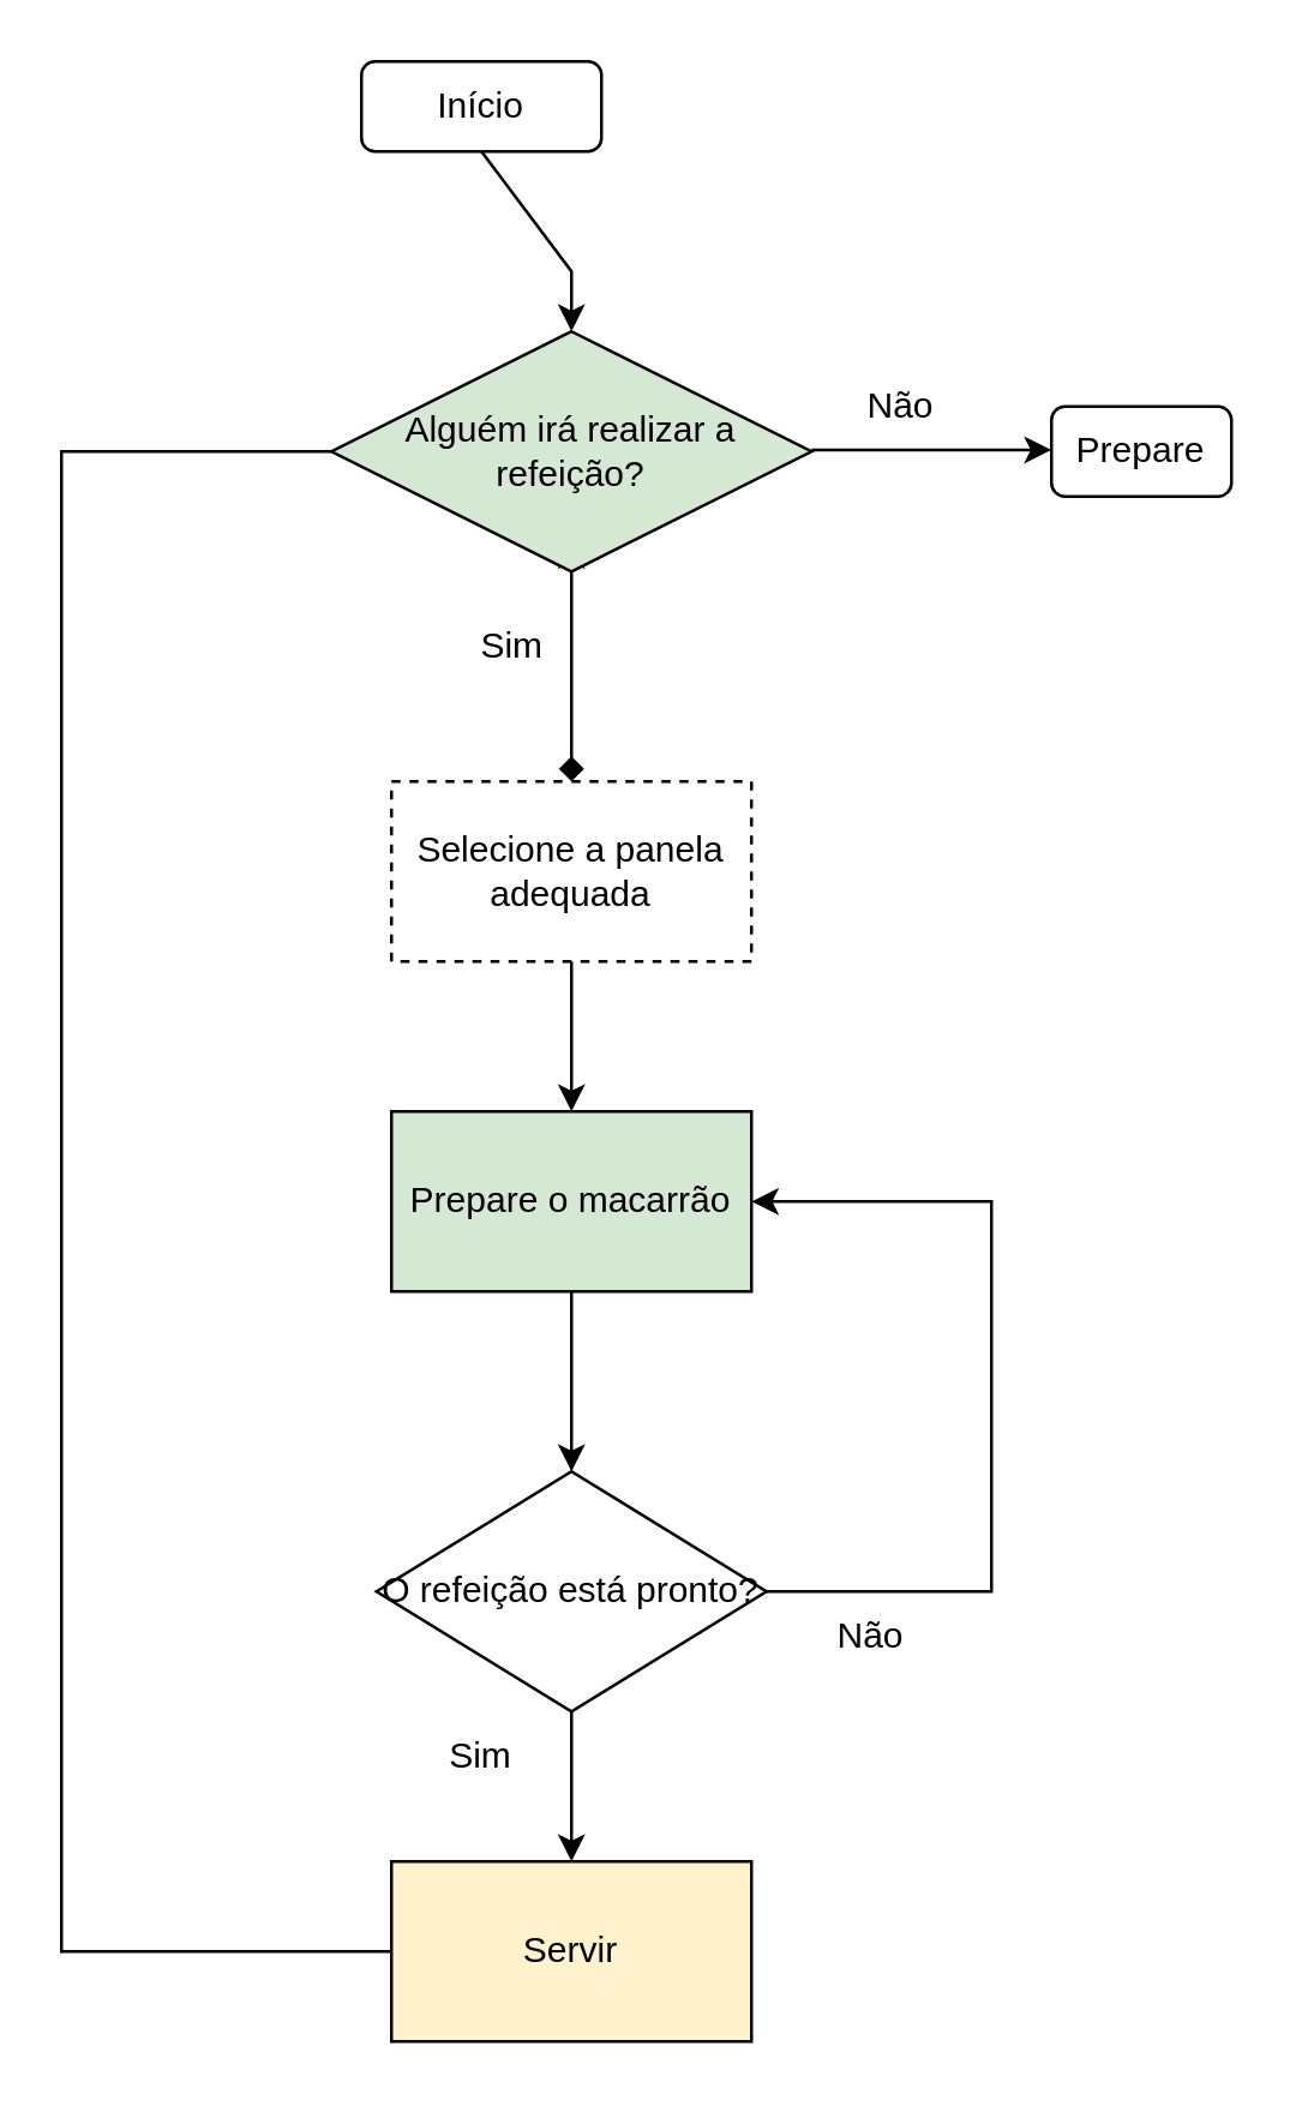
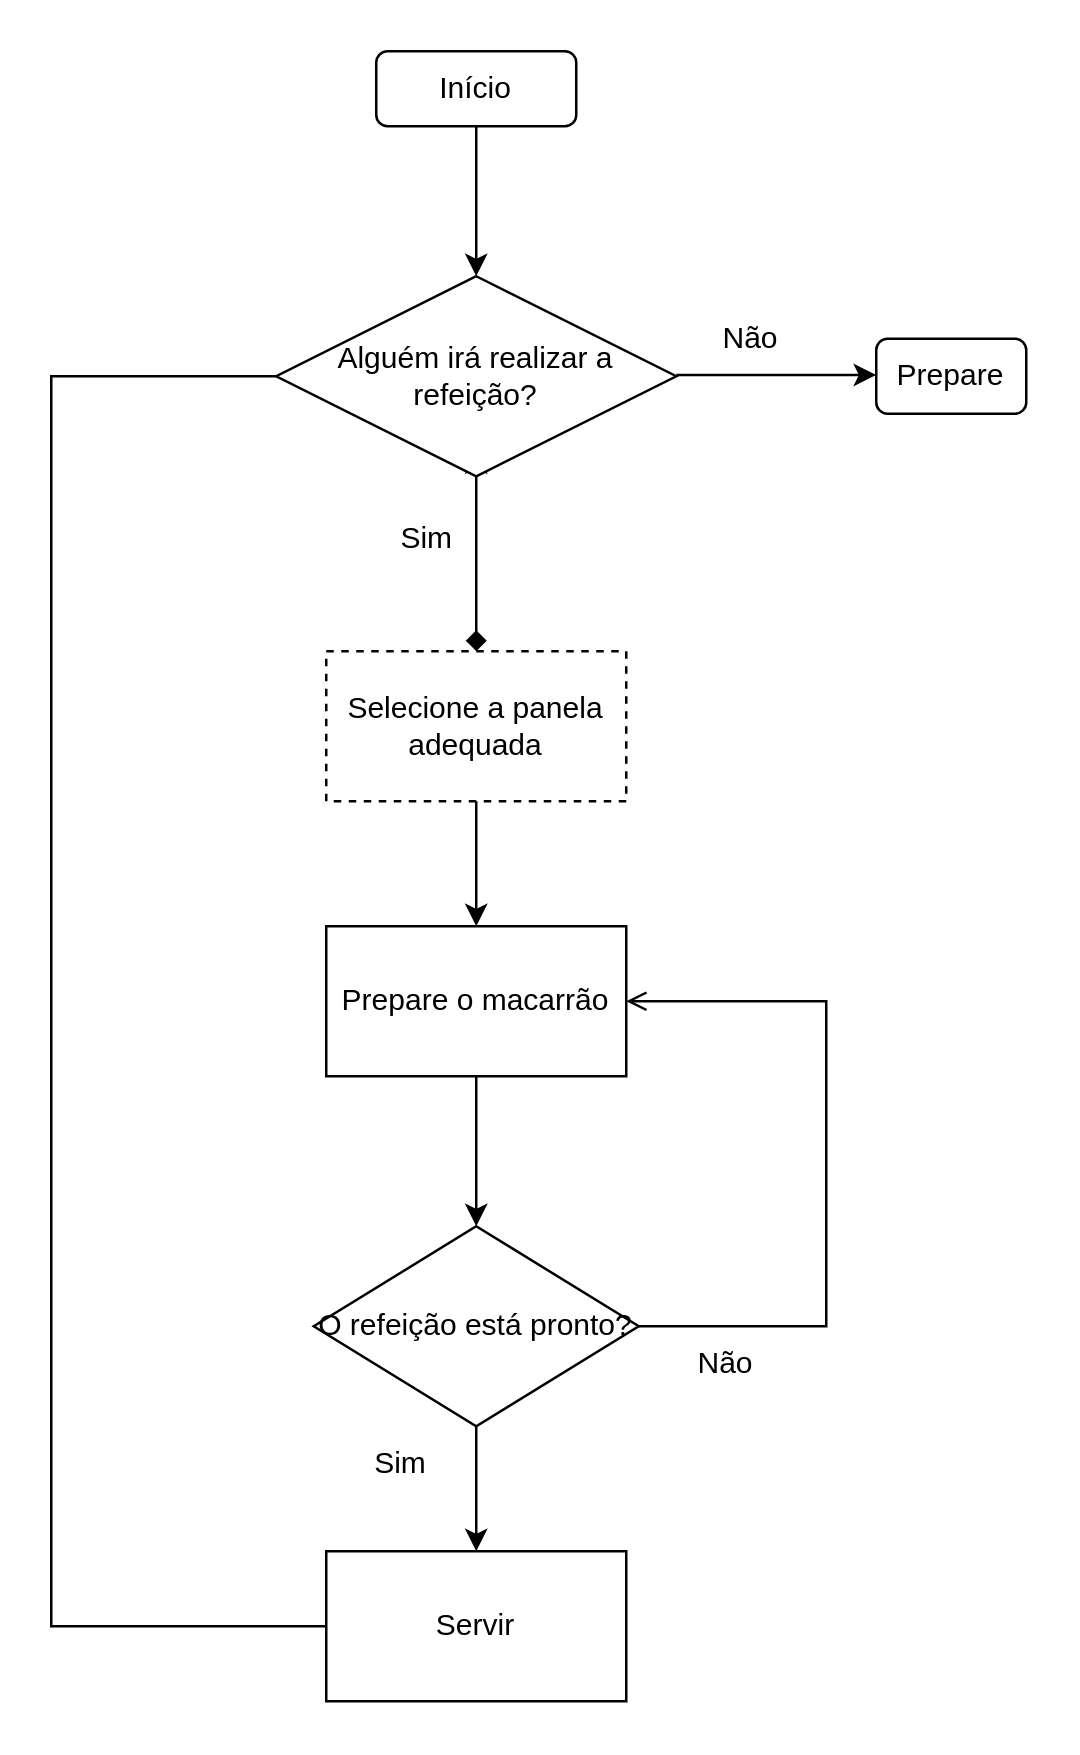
- <mxCell id="2" value="Início" style="rounded=1;whiteSpace=wrap;html=1;" vertex="1" parent="1"><mxGeometry x="120" y="20" width="80" height="30" as="geometry" /></mxCell>
+ <mxCell id="2" value="Início" style="rounded=1;whiteSpace=wrap;html=1;" vertex="1" parent="1"><mxGeometry x="150" y="20" width="80" height="30" as="geometry" /></mxCell>
- <mxCell id="11" value="Alguém irá realizar a refeição?" style="rhombus;whiteSpace=wrap;html=1;fillColor=#d5e8d4;" vertex="1" parent="1"><mxGeometry x="110" y="110" width="160" height="80" as="geometry" /></mxCell>
+ <mxCell id="11" value="Alguém irá realizar a refeição?" style="rhombus;whiteSpace=wrap;html=1;" vertex="1" parent="1"><mxGeometry x="110" y="110" width="160" height="80" as="geometry" /></mxCell>
- <mxCell id="13" value="Prepare o macarrão" style="rounded=0;whiteSpace=wrap;html=1;fillColor=#d5e8d4;" vertex="1" parent="1"><mxGeometry x="130" y="370" width="120" height="60" as="geometry" /></mxCell>
+ <mxCell id="13" value="Prepare o macarrão" style="rounded=0;whiteSpace=wrap;html=1;" vertex="1" parent="1"><mxGeometry x="130" y="370" width="120" height="60" as="geometry" /></mxCell>
- <mxCell id="20" value="" style="endArrow=classic;html=1;rounded=0;exitX=1;exitY=0.5;exitDx=0;exitDy=0;entryX=1;entryY=0.5;entryDx=0;entryDy=0;" edge="1" parent="1" source="15" target="13"><mxGeometry width="50" height="50" relative="1" as="geometry"><mxPoint x="210" y="540" as="sourcePoint" /><mxPoint x="350" y="400" as="targetPoint" /><Array as="points"><mxPoint x="330" y="530" /><mxPoint x="330" y="400" /></Array></mxGeometry></mxCell>
+ <mxCell id="20" value="" style="endArrow=open;html=1;rounded=0;exitX=1;exitY=0.5;exitDx=0;exitDy=0;entryX=1;entryY=0.5;entryDx=0;entryDy=0;" edge="1" parent="1" source="15" target="13"><mxGeometry width="50" height="50" relative="1" as="geometry"><mxPoint x="210" y="540" as="sourcePoint" /><mxPoint x="350" y="400" as="targetPoint" /><Array as="points"><mxPoint x="330" y="530" /><mxPoint x="330" y="400" /></Array></mxGeometry></mxCell>
- <mxCell id="17" value="Servir" style="rounded=0;whiteSpace=wrap;html=1;fillColor=#fff2cc;" vertex="1" parent="1"><mxGeometry x="130" y="620" width="120" height="60" as="geometry" /></mxCell>
+ <mxCell id="17" value="Servir" style="rounded=0;whiteSpace=wrap;html=1;" vertex="1" parent="1"><mxGeometry x="130" y="620" width="120" height="60" as="geometry" /></mxCell>
